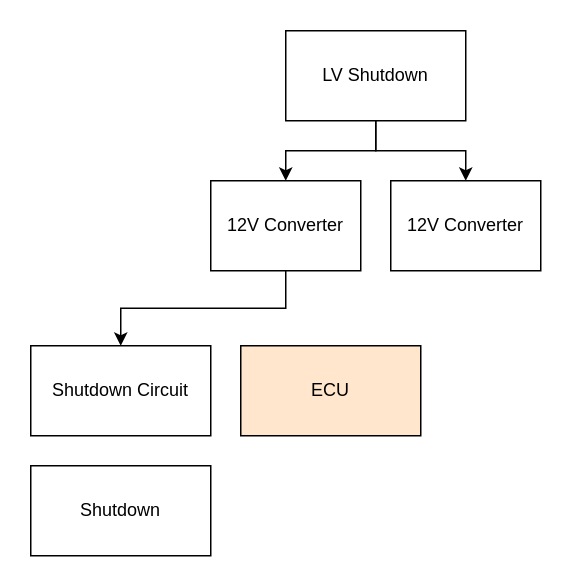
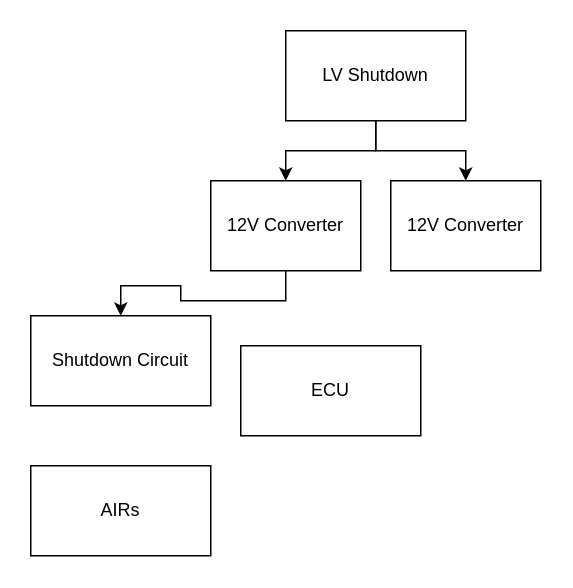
- <mxCell id="7" value="Shutdown Circuit" style="rounded=0;whiteSpace=wrap;html=1;" vertex="1" parent="1"><mxGeometry x="20" y="230" width="120" height="60" as="geometry" /></mxCell>
+ <mxCell id="7" value="Shutdown Circuit" style="rounded=0;whiteSpace=wrap;html=1;" vertex="1" parent="1"><mxGeometry x="20" y="210" width="120" height="60" as="geometry" /></mxCell>
- <mxCell id="10" value="ECU" style="rounded=0;whiteSpace=wrap;html=1;fillColor=#ffe6cc;" vertex="1" parent="1"><mxGeometry x="160" y="230" width="120" height="60" as="geometry" /></mxCell>
+ <mxCell id="10" value="ECU" style="rounded=0;whiteSpace=wrap;html=1;" vertex="1" parent="1"><mxGeometry x="160" y="230" width="120" height="60" as="geometry" /></mxCell>
- <mxCell id="8" value="Shutdown" style="rounded=0;whiteSpace=wrap;html=1;" vertex="1" parent="1"><mxGeometry x="20" y="310" width="120" height="60" as="geometry" /></mxCell>
+ <mxCell id="8" value="AIRs" style="rounded=0;whiteSpace=wrap;html=1;" vertex="1" parent="1"><mxGeometry x="20" y="310" width="120" height="60" as="geometry" /></mxCell>
